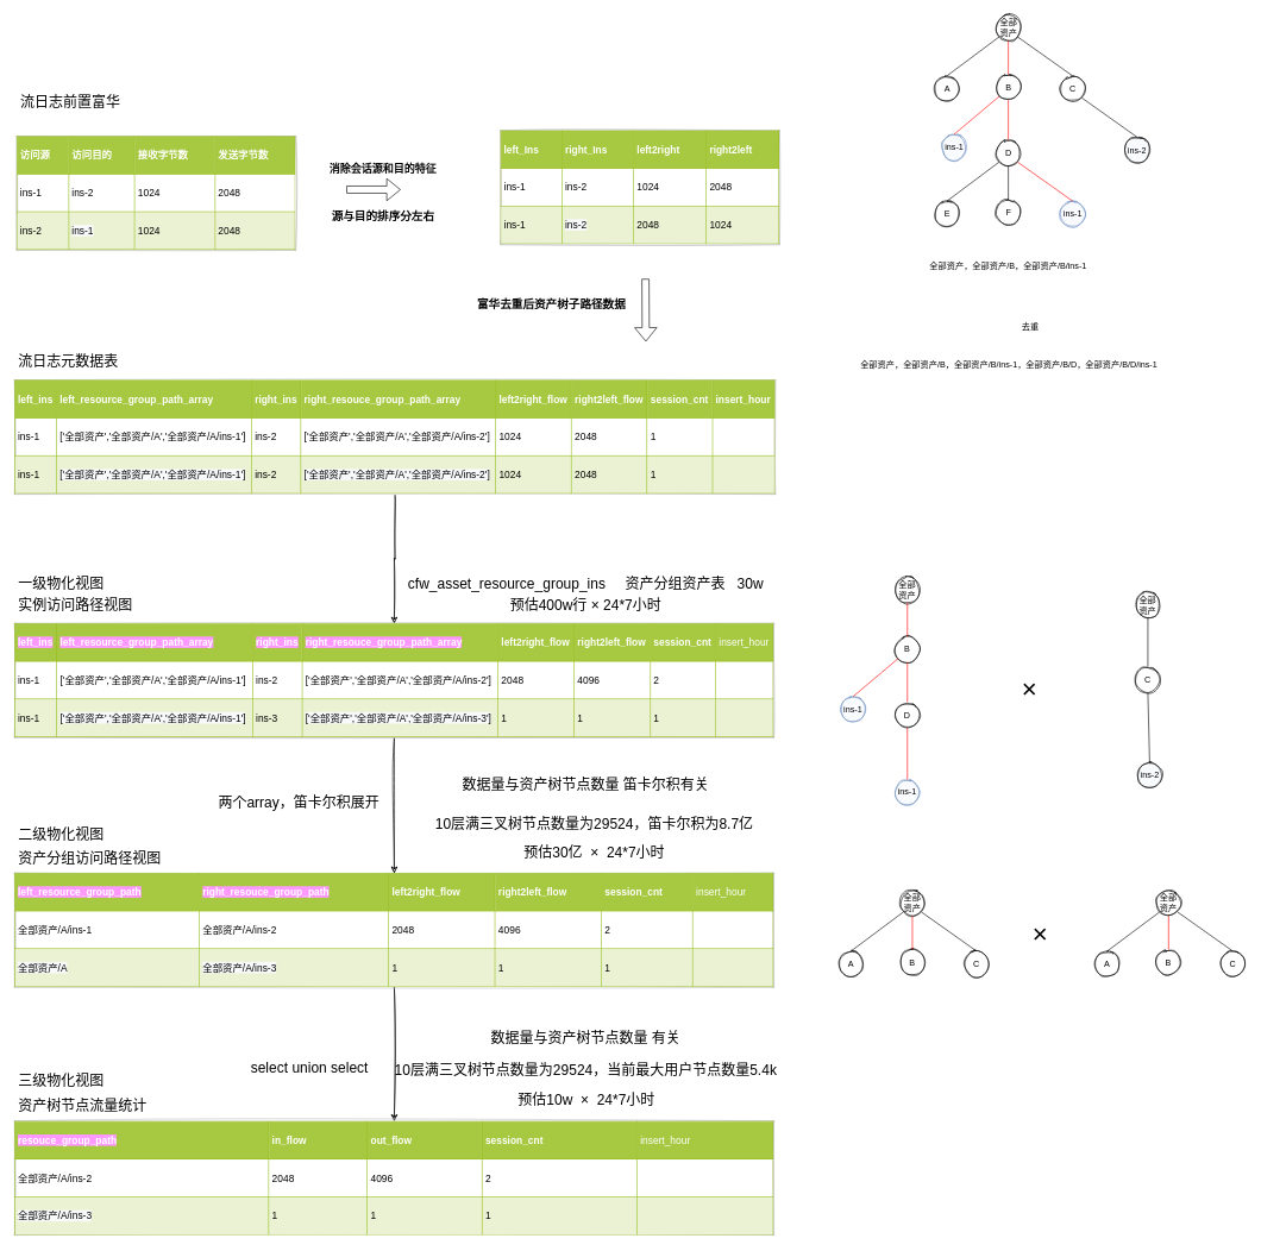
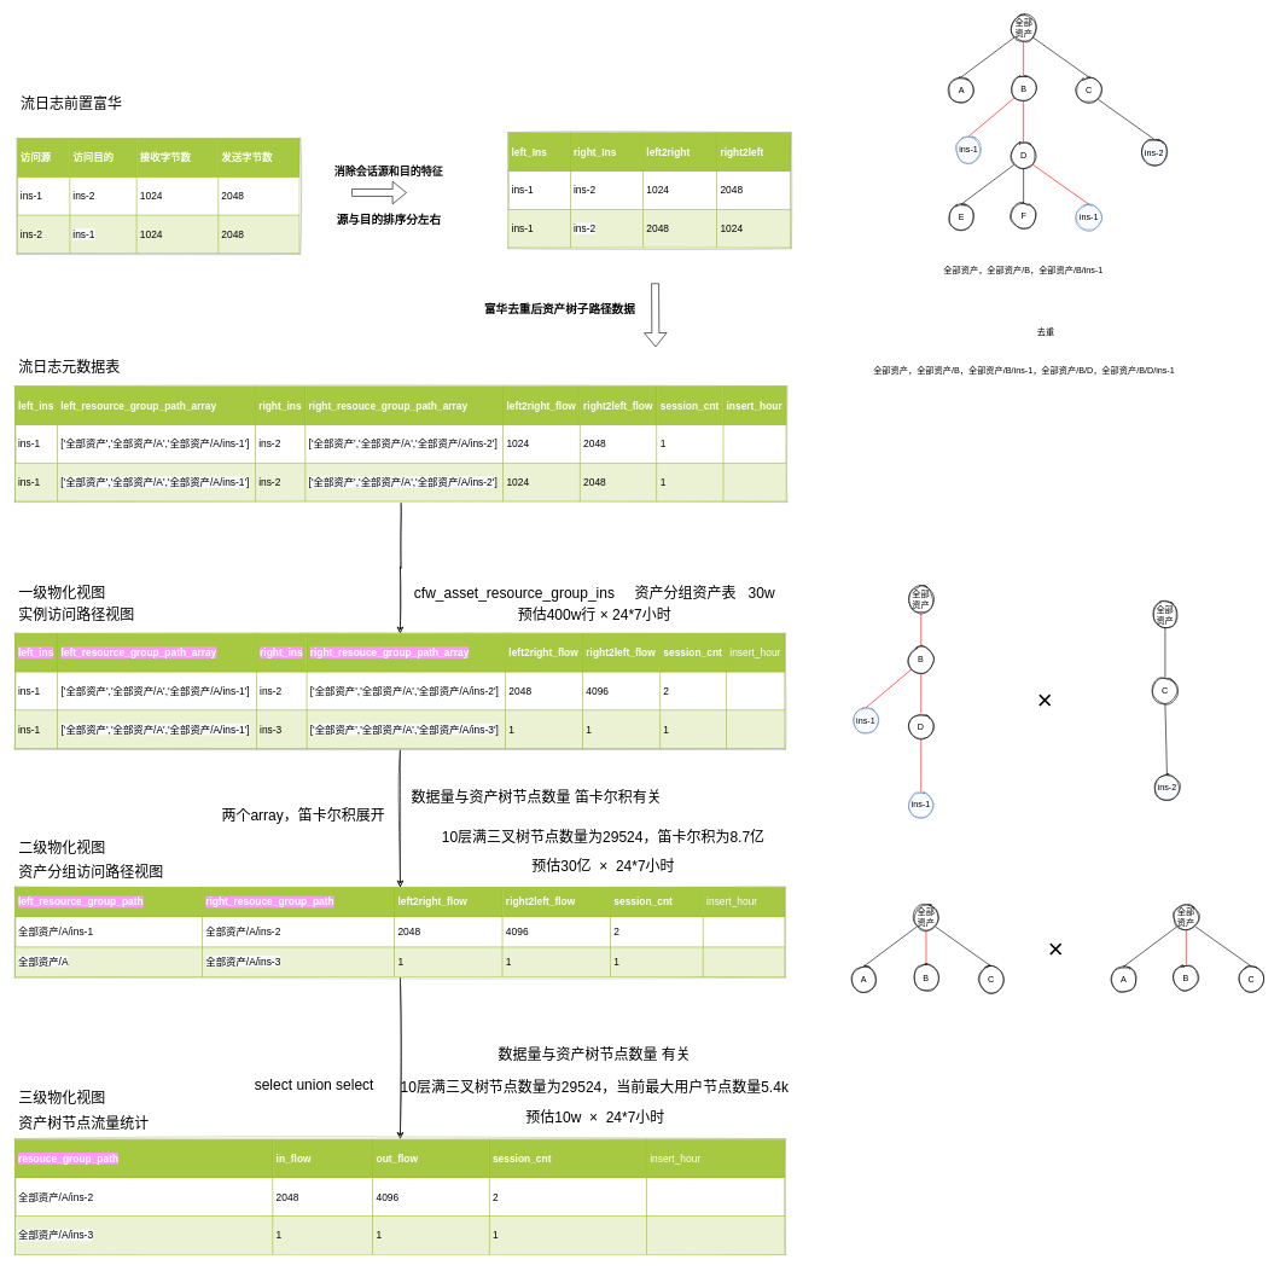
- <mxCell id="48" value="&lt;span style=&quot;font-size: 20px&quot;&gt;数据量与资产树节点数量 笛卡尔积有关&lt;/span&gt;" style="text;html=1;align=center;verticalAlign=middle;resizable=0;points=[];autosize=1;strokeColor=none;" vertex="1" parent="1"><mxGeometry x="642" y="1088" width="356" height="21" as="geometry" /></mxCell>
+ <mxCell id="48" value="&lt;span style=&quot;font-size: 20px&quot;&gt;数据量与资产树节点数量 笛卡尔积有关&lt;/span&gt;" style="text;html=1;align=center;verticalAlign=middle;resizable=0;points=[];autosize=1;strokeColor=none;" vertex="1" parent="1"><mxGeometry x="562" y="1088" width="356" height="21" as="geometry" /></mxCell>
- <mxCell id="10" value="&lt;table border=&quot;1&quot; width=&quot;100%&quot; cellpadding=&quot;4&quot; style=&quot;width: 100% ; height: 100% ; border-collapse: collapse ; font-size: 14px&quot;&gt;&lt;tbody&gt;&lt;tr style=&quot;background-color: #a7c942 ; color: #ffffff ; border: 1px solid #98bf21&quot;&gt;&lt;td&gt;&lt;span style=&quot;background-color: rgb(255 , 153 , 255)&quot;&gt;&lt;font style=&quot;font-size: 14px&quot;&gt;&lt;b&gt;left_resource_group_path&lt;/b&gt;&lt;br&gt;&lt;/font&gt;&lt;/span&gt;&lt;/td&gt;&lt;td&gt;&lt;font style=&quot;font-size: 14px&quot;&gt;&lt;b style=&quot;background-color: rgb(255 , 153 , 255)&quot;&gt;right_resouce_group_path&lt;/b&gt;&lt;br&gt;&lt;/font&gt;&lt;/td&gt;&lt;th align=&quot;left&quot;&gt;&lt;font style=&quot;font-size: 14px&quot;&gt;left2right_flow&lt;/font&gt;&lt;/th&gt;&lt;td&gt;&lt;b&gt;&lt;font style=&quot;font-size: 14px&quot;&gt;right2left_flow&lt;/font&gt;&lt;/b&gt;&lt;/td&gt;&lt;td&gt;&lt;b&gt;&lt;font style=&quot;font-size: 14px&quot;&gt;session_cnt&lt;/font&gt;&lt;/b&gt;&lt;/td&gt;&lt;td&gt;&lt;font style=&quot;font-size: 14px&quot;&gt;insert_hour&lt;/font&gt;&lt;/td&gt;&lt;/tr&gt;&lt;tr style=&quot;border: 1px solid #98bf21&quot;&gt;&lt;td&gt;&lt;font style=&quot;font-size: 14px&quot;&gt;全部资产/A/ins-1&lt;br&gt;&lt;/font&gt;&lt;/td&gt;&lt;td&gt;&lt;font style=&quot;font-size: 14px&quot;&gt;全部资产/A/ins-2&lt;br&gt;&lt;/font&gt;&lt;/td&gt;&lt;td&gt;&lt;font style=&quot;font-size: 14px&quot;&gt;2048&lt;/font&gt;&lt;/td&gt;&lt;td&gt;&lt;font style=&quot;font-size: 14px&quot;&gt;4096&lt;/font&gt;&lt;/td&gt;&lt;td&gt;&lt;font style=&quot;font-size: 14px&quot;&gt;2&lt;/font&gt;&lt;/td&gt;&lt;td&gt;&lt;font style=&quot;font-size: 14px&quot;&gt;&lt;br&gt;&lt;/font&gt;&lt;/td&gt;&lt;/tr&gt;&lt;tr style=&quot;background-color: #eaf2d3 ; border: 1px solid #98bf21&quot;&gt;&lt;td&gt;&lt;font style=&quot;font-size: 14px&quot;&gt;&lt;span style=&quot;background-color: rgb(248 , 249 , 250)&quot;&gt;全部资产/A&lt;/span&gt;&lt;br&gt;&lt;/font&gt;&lt;/td&gt;&lt;td&gt;&lt;font style=&quot;font-size: 14px&quot;&gt;&lt;span style=&quot;background-color: rgb(248 , 249 , 250)&quot;&gt;全部资产/A/ins-3&lt;/span&gt;&lt;br&gt;&lt;/font&gt;&lt;/td&gt;&lt;td&gt;&lt;font style=&quot;font-size: 14px&quot;&gt;1&lt;/font&gt;&lt;/td&gt;&lt;td&gt;&lt;font style=&quot;font-size: 14px&quot;&gt;1&lt;/font&gt;&lt;/td&gt;&lt;td&gt;&lt;font style=&quot;font-size: 14px&quot;&gt;1&lt;/font&gt;&lt;/td&gt;&lt;td&gt;&lt;font style=&quot;font-size: 14px&quot;&gt;&lt;br&gt;&lt;/font&gt;&lt;/td&gt;&lt;/tr&gt;&lt;/tbody&gt;&lt;/table&gt;" style="text;html=1;strokeColor=#c0c0c0;fillColor=#ffffff;overflow=fill;sketch=1;" vertex="1" parent="1"><mxGeometry x="20" y="1223" width="1064" height="160" as="geometry" /></mxCell>
+ <mxCell id="10" value="&lt;table border=&quot;1&quot; width=&quot;100%&quot; cellpadding=&quot;4&quot; style=&quot;width: 100% ; height: 100% ; border-collapse: collapse ; font-size: 14px&quot;&gt;&lt;tbody&gt;&lt;tr style=&quot;background-color: #a7c942 ; color: #ffffff ; border: 1px solid #98bf21&quot;&gt;&lt;td&gt;&lt;span style=&quot;background-color: rgb(255 , 153 , 255)&quot;&gt;&lt;font style=&quot;font-size: 14px&quot;&gt;&lt;b&gt;left_resource_group_path&lt;/b&gt;&lt;br&gt;&lt;/font&gt;&lt;/span&gt;&lt;/td&gt;&lt;td&gt;&lt;font style=&quot;font-size: 14px&quot;&gt;&lt;b style=&quot;background-color: rgb(255 , 153 , 255)&quot;&gt;right_resouce_group_path&lt;/b&gt;&lt;br&gt;&lt;/font&gt;&lt;/td&gt;&lt;th align=&quot;left&quot;&gt;&lt;font style=&quot;font-size: 14px&quot;&gt;left2right_flow&lt;/font&gt;&lt;/th&gt;&lt;td&gt;&lt;b&gt;&lt;font style=&quot;font-size: 14px&quot;&gt;right2left_flow&lt;/font&gt;&lt;/b&gt;&lt;/td&gt;&lt;td&gt;&lt;b&gt;&lt;font style=&quot;font-size: 14px&quot;&gt;session_cnt&lt;/font&gt;&lt;/b&gt;&lt;/td&gt;&lt;td&gt;&lt;font style=&quot;font-size: 14px&quot;&gt;insert_hour&lt;/font&gt;&lt;/td&gt;&lt;/tr&gt;&lt;tr style=&quot;border: 1px solid #98bf21&quot;&gt;&lt;td&gt;&lt;font style=&quot;font-size: 14px&quot;&gt;全部资产/A/ins-1&lt;br&gt;&lt;/font&gt;&lt;/td&gt;&lt;td&gt;&lt;font style=&quot;font-size: 14px&quot;&gt;全部资产/A/ins-2&lt;br&gt;&lt;/font&gt;&lt;/td&gt;&lt;td&gt;&lt;font style=&quot;font-size: 14px&quot;&gt;2048&lt;/font&gt;&lt;/td&gt;&lt;td&gt;&lt;font style=&quot;font-size: 14px&quot;&gt;4096&lt;/font&gt;&lt;/td&gt;&lt;td&gt;&lt;font style=&quot;font-size: 14px&quot;&gt;2&lt;/font&gt;&lt;/td&gt;&lt;td&gt;&lt;font style=&quot;font-size: 14px&quot;&gt;&lt;br&gt;&lt;/font&gt;&lt;/td&gt;&lt;/tr&gt;&lt;tr style=&quot;background-color: #eaf2d3 ; border: 1px solid #98bf21&quot;&gt;&lt;td&gt;&lt;font style=&quot;font-size: 14px&quot;&gt;&lt;span style=&quot;background-color: rgb(248 , 249 , 250)&quot;&gt;全部资产/A&lt;/span&gt;&lt;br&gt;&lt;/font&gt;&lt;/td&gt;&lt;td&gt;&lt;font style=&quot;font-size: 14px&quot;&gt;&lt;span style=&quot;background-color: rgb(248 , 249 , 250)&quot;&gt;全部资产/A/ins-3&lt;/span&gt;&lt;br&gt;&lt;/font&gt;&lt;/td&gt;&lt;td&gt;&lt;font style=&quot;font-size: 14px&quot;&gt;1&lt;/font&gt;&lt;/td&gt;&lt;td&gt;&lt;font style=&quot;font-size: 14px&quot;&gt;1&lt;/font&gt;&lt;/td&gt;&lt;td&gt;&lt;font style=&quot;font-size: 14px&quot;&gt;1&lt;/font&gt;&lt;/td&gt;&lt;td&gt;&lt;font style=&quot;font-size: 14px&quot;&gt;&lt;br&gt;&lt;/font&gt;&lt;/td&gt;&lt;/tr&gt;&lt;/tbody&gt;&lt;/table&gt;" style="text;html=1;strokeColor=#c0c0c0;fillColor=#ffffff;overflow=fill;sketch=1;" vertex="1" parent="1"><mxGeometry x="20" y="1223" width="1064" height="125" as="geometry" /></mxCell>
